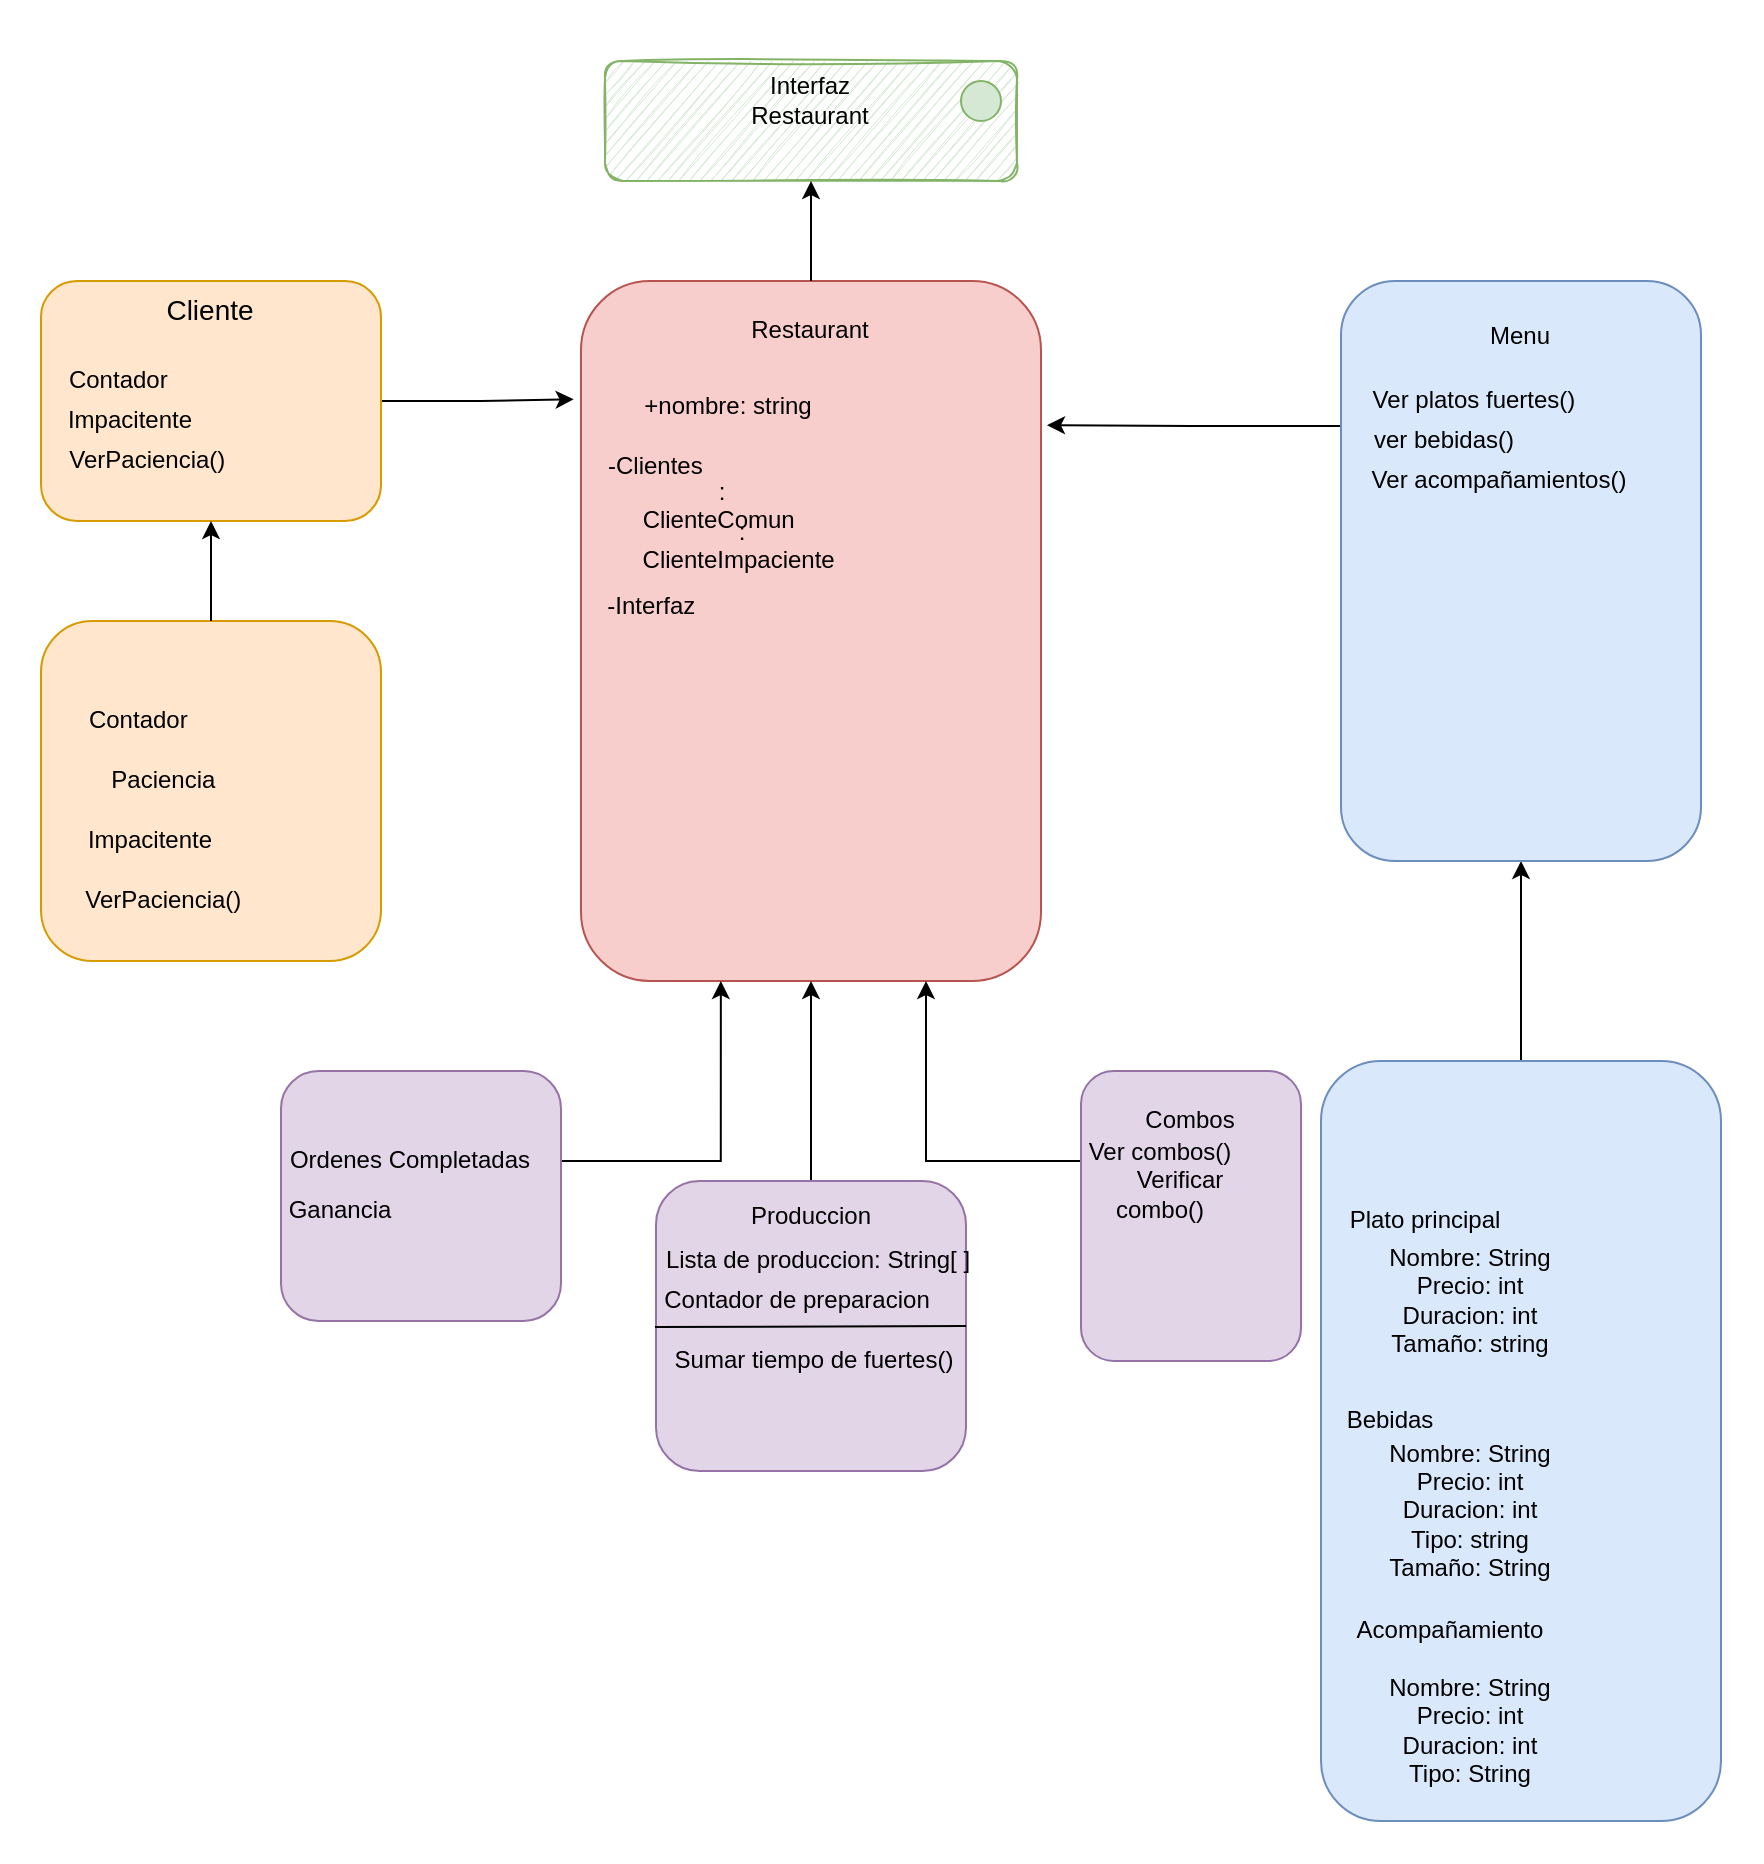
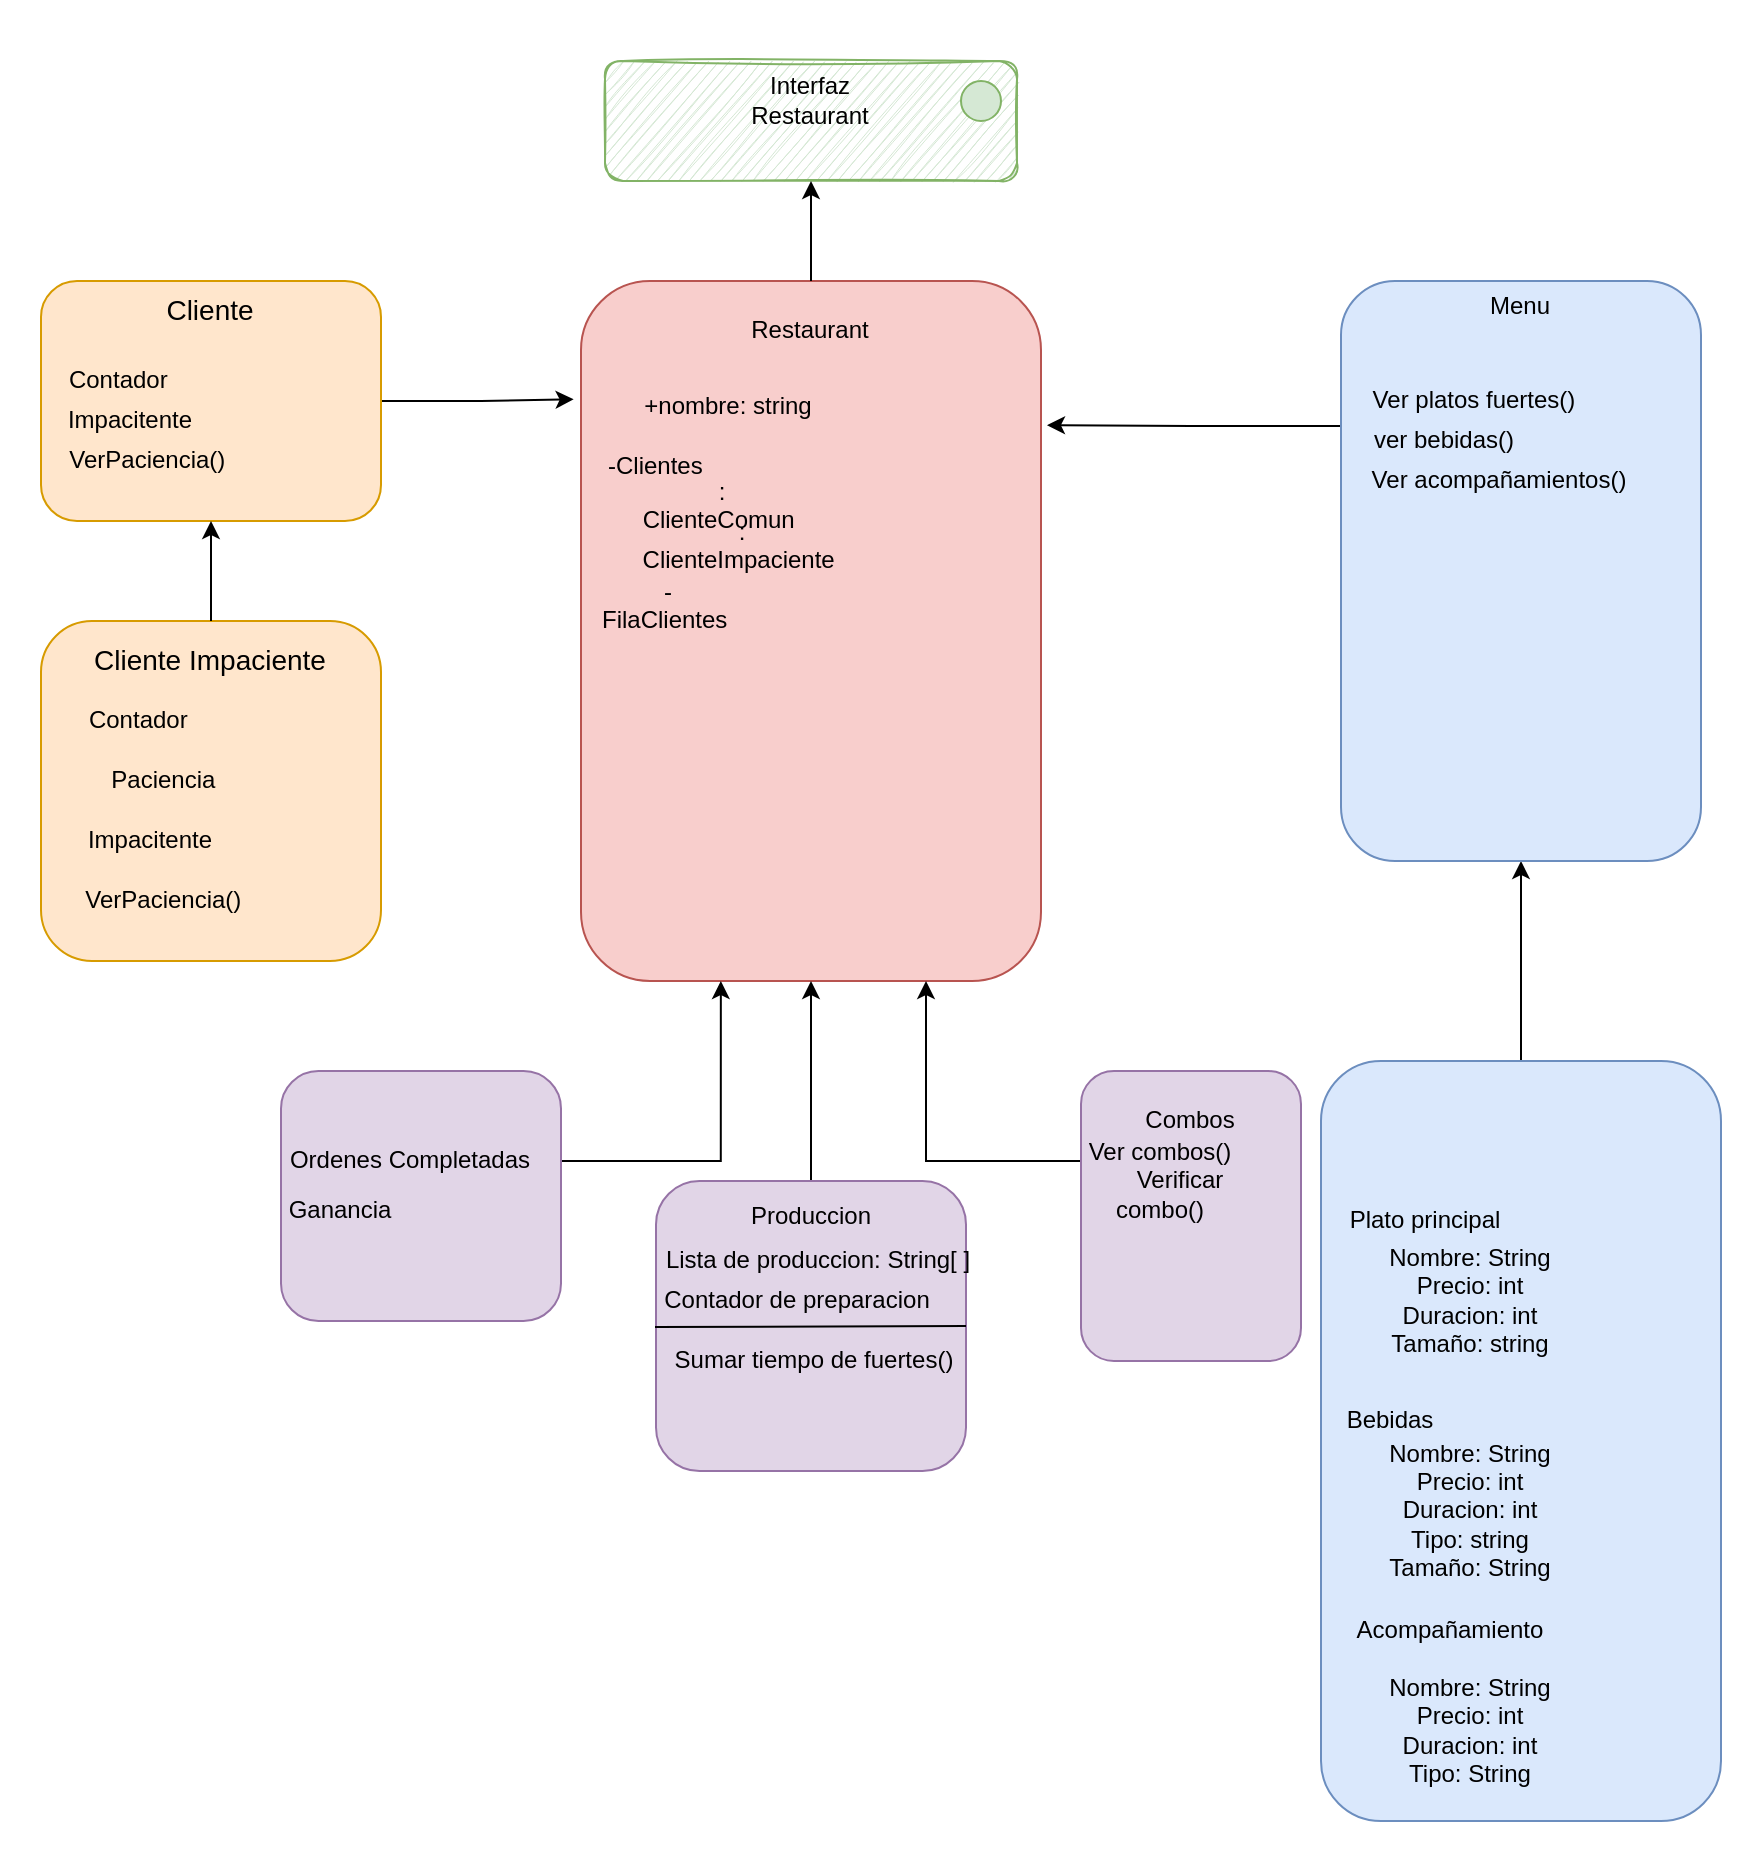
- <mxCell id="12" value="Menu" style="text;html=1;strokeColor=none;fillColor=none;align=center;verticalAlign=middle;whiteSpace=wrap;rounded=0;" parent="1" vertex="1"><mxGeometry x="735" y="155" width="50" height="25" as="geometry" /></mxCell>
+ <mxCell id="12" value="Menu" style="text;html=1;strokeColor=none;fillColor=none;align=center;verticalAlign=middle;whiteSpace=wrap;rounded=0;" parent="1" vertex="1"><mxGeometry x="735" y="140" width="50" height="25" as="geometry" /></mxCell>
- <mxCell id="28" value="-Interfaz&amp;nbsp; &amp;nbsp; &amp;nbsp; &amp;nbsp; &amp;nbsp; &amp;nbsp; &amp;nbsp; &amp;nbsp; &amp;nbsp;" style="text;html=1;strokeColor=none;fillColor=none;align=center;verticalAlign=middle;whiteSpace=wrap;rounded=0;" parent="1" vertex="1"><mxGeometry x="300" y="300" width="68" height="20" as="geometry" /></mxCell>
+ <mxCell id="28" value="-FilaClientes&amp;nbsp; &amp;nbsp; &amp;nbsp; &amp;nbsp; &amp;nbsp; &amp;nbsp; &amp;nbsp; &amp;nbsp; &amp;nbsp;" style="text;html=1;strokeColor=none;fillColor=none;align=center;verticalAlign=middle;whiteSpace=wrap;rounded=0;" parent="1" vertex="1"><mxGeometry x="300" y="300" width="68" height="20" as="geometry" /></mxCell>
+ <mxCell id="39" value="&lt;font style=&quot;font-size: 14px&quot;&gt;Cliente Impaciente&lt;/font&gt;" style="text;html=1;strokeColor=none;fillColor=none;align=center;verticalAlign=middle;whiteSpace=wrap;rounded=0;" parent="1" vertex="1"><mxGeometry x="40" y="320" width="130" height="20" as="geometry" /></mxCell>
